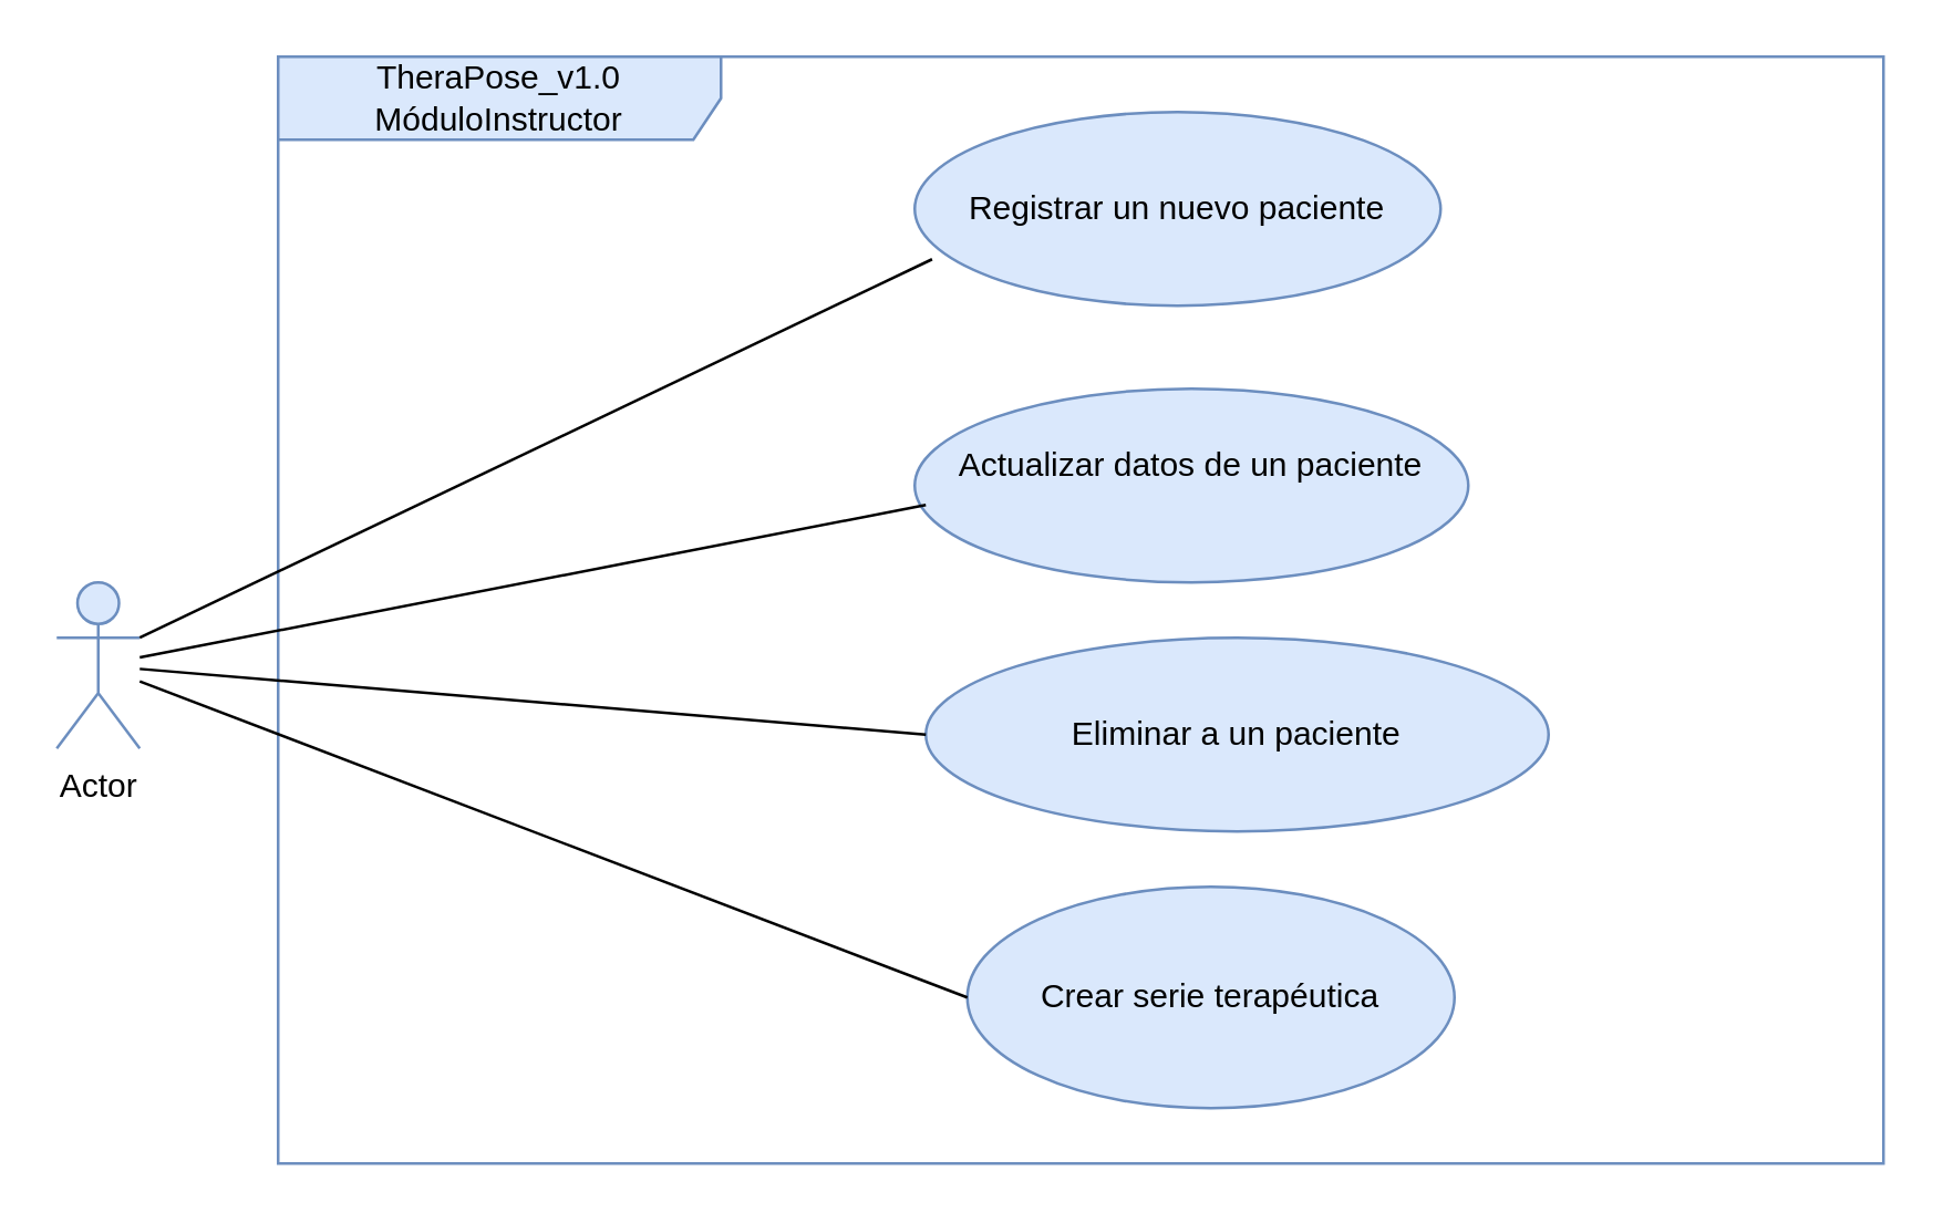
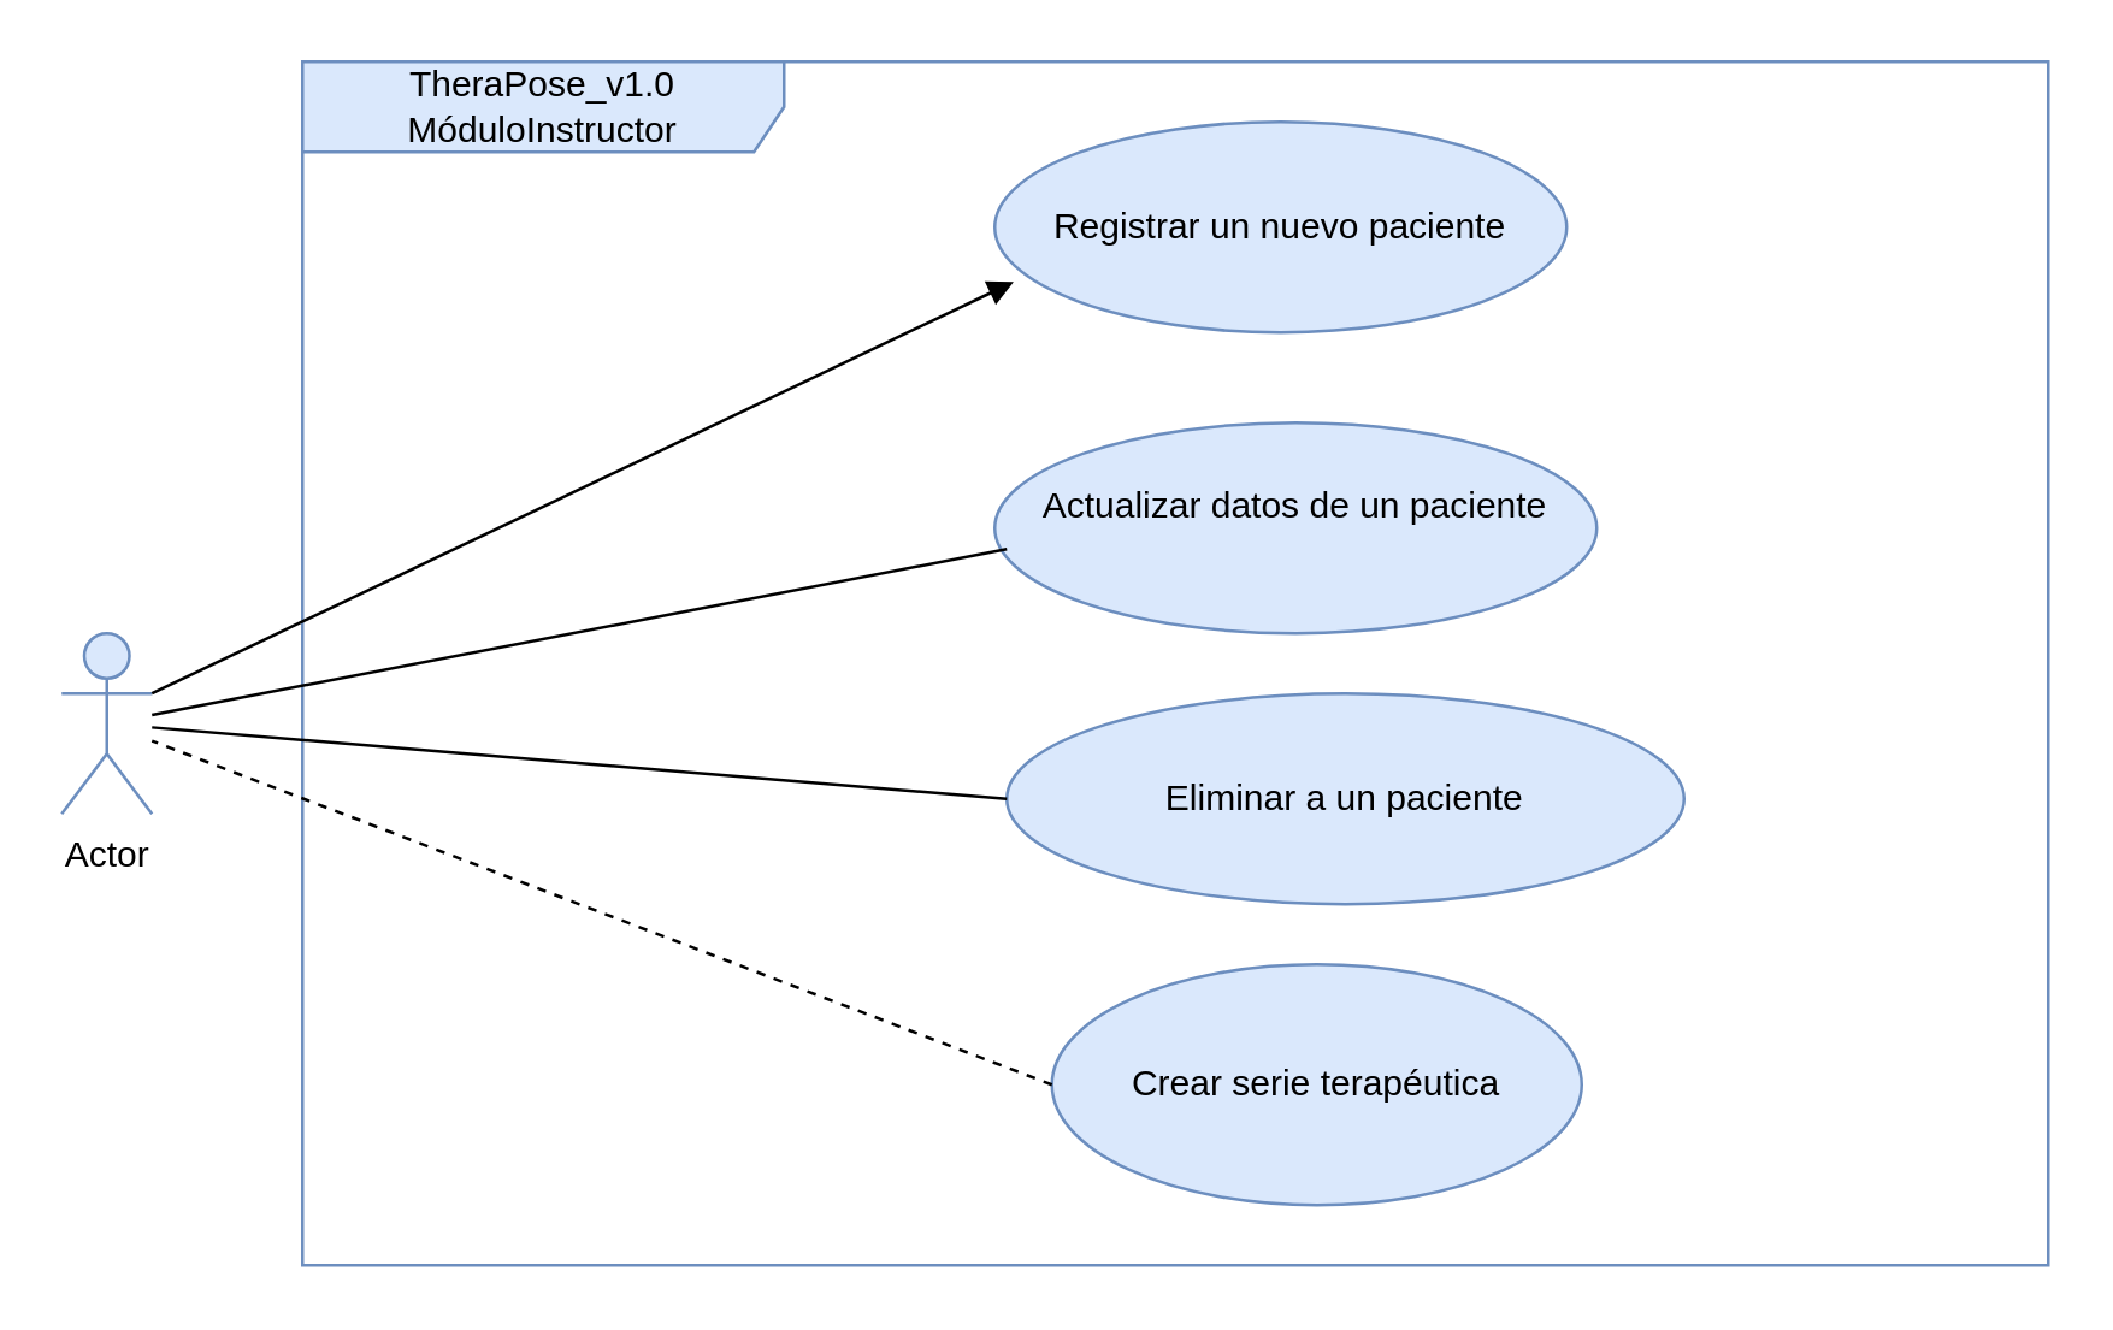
- <mxCell id="8" value="" style="endArrow=none;html=1;rounded=0;entryX=0.033;entryY=0.76;entryDx=0;entryDy=0;entryPerimeter=0;exitX=1;exitY=0.333;exitDx=0;exitDy=0;exitPerimeter=0;" parent="1" source="7" target="3" edge="1"><mxGeometry width="50" height="50" relative="1" as="geometry"><mxPoint x="310" y="300" as="sourcePoint" /><mxPoint x="360" y="250" as="targetPoint" /></mxGeometry></mxCell>
+ <mxCell id="8" value="" style="endArrow=block;html=1;rounded=0;entryX=0.033;entryY=0.76;entryDx=0;entryDy=0;entryPerimeter=0;exitX=1;exitY=0.333;exitDx=0;exitDy=0;exitPerimeter=0;" parent="1" source="7" target="3" edge="1"><mxGeometry width="50" height="50" relative="1" as="geometry"><mxPoint x="310" y="300" as="sourcePoint" /><mxPoint x="360" y="250" as="targetPoint" /></mxGeometry></mxCell>
- <mxCell id="11" value="" style="endArrow=none;html=1;rounded=0;exitX=0;exitY=0.5;exitDx=0;exitDy=0;" parent="1" source="6" target="7" edge="1"><mxGeometry width="50" height="50" relative="1" as="geometry"><mxPoint x="310" y="300" as="sourcePoint" /><mxPoint x="360" y="250" as="targetPoint" /></mxGeometry></mxCell>
+ <mxCell id="11" value="" style="endArrow=none;html=1;rounded=0;exitX=0;exitY=0.5;exitDx=0;exitDy=0;dashed=1;" parent="1" source="6" target="7" edge="1"><mxGeometry width="50" height="50" relative="1" as="geometry"><mxPoint x="310" y="300" as="sourcePoint" /><mxPoint x="360" y="250" as="targetPoint" /></mxGeometry></mxCell>
